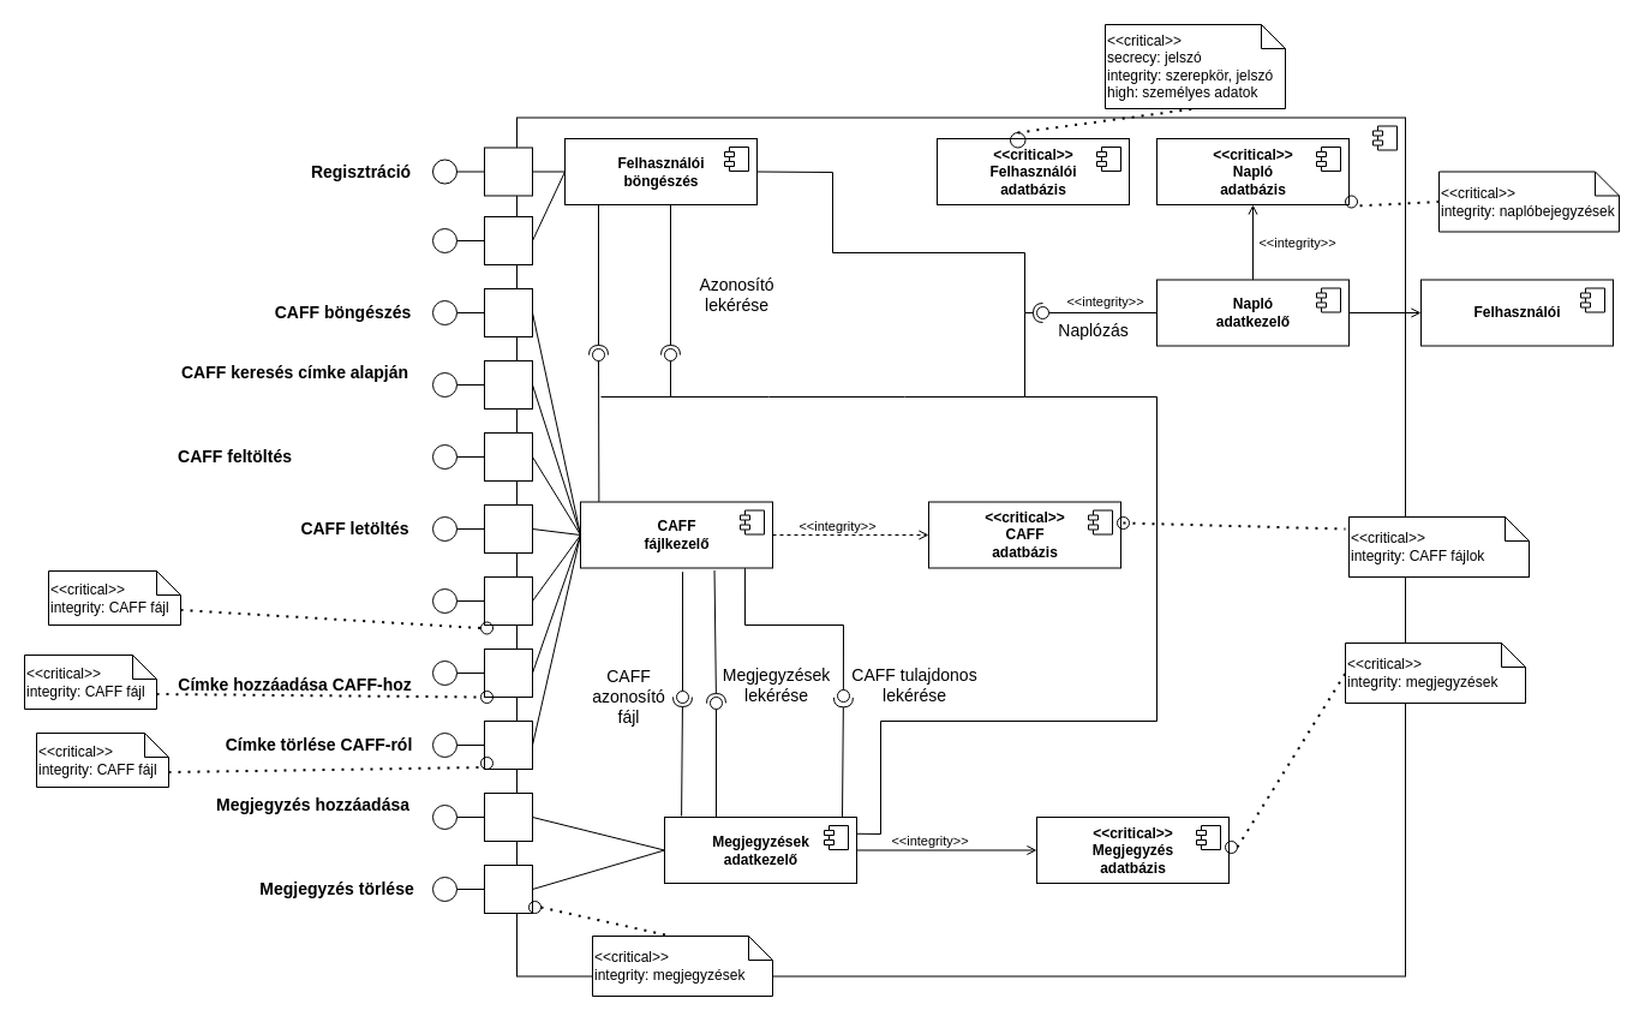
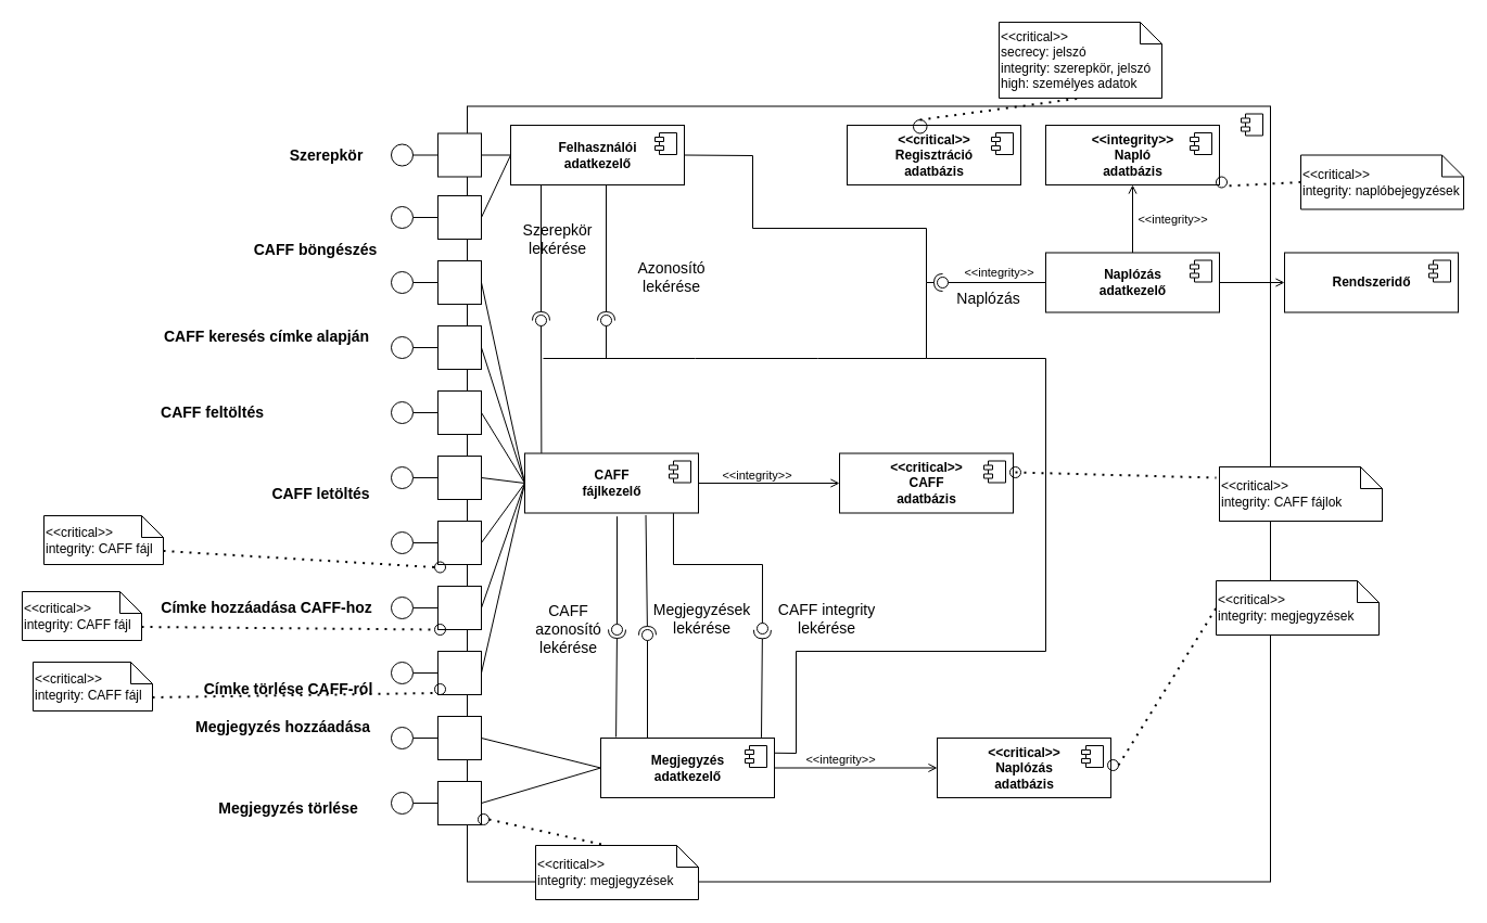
- <mxCell id="12" value="&lt;b&gt;&lt;font style=&quot;font-size: 14px&quot;&gt;Regisztráció&lt;/font&gt;&lt;/b&gt;" style="text;html=1;align=center;verticalAlign=middle;resizable=0;points=[];autosize=1;strokeColor=none;fillColor=none;" vertex="1" parent="1"><mxGeometry x="250" y="132.5" width="100" height="20" as="geometry" /></mxCell>
+ <mxCell id="12" value="&lt;b&gt;&lt;font style=&quot;font-size: 14px&quot;&gt;Szerepkör&lt;/font&gt;&lt;/b&gt;" style="text;html=1;align=center;verticalAlign=middle;resizable=0;points=[];autosize=1;strokeColor=none;fillColor=none;" vertex="1" parent="1"><mxGeometry x="250" y="132.5" width="100" height="20" as="geometry" /></mxCell>
- <mxCell id="8" value="&lt;b&gt;Felhasználói&lt;br&gt;böngészés&lt;/b&gt;" style="html=1;dropTarget=0;" vertex="1" parent="1"><mxGeometry x="470" y="115" width="160" height="55" as="geometry" /></mxCell>
+ <mxCell id="8" value="&lt;b&gt;Felhasználói&lt;br&gt;adatkezelő&lt;/b&gt;" style="html=1;dropTarget=0;" vertex="1" parent="1"><mxGeometry x="470" y="115" width="160" height="55" as="geometry" /></mxCell>
- <mxCell id="16" value="&lt;b&gt;&amp;lt;&amp;lt;critical&amp;gt;&amp;gt;&lt;br&gt;Felhasználói&lt;br&gt;adatbázis&lt;/b&gt;" style="html=1;dropTarget=0;" vertex="1" parent="1"><mxGeometry x="780" y="115" width="160" height="55" as="geometry" /></mxCell>
+ <mxCell id="16" value="&lt;b&gt;&amp;lt;&amp;lt;critical&amp;gt;&amp;gt;&lt;br&gt;Regisztráció&lt;br&gt;adatbázis&lt;/b&gt;" style="html=1;dropTarget=0;" vertex="1" parent="1"><mxGeometry x="780" y="115" width="160" height="55" as="geometry" /></mxCell>
- <mxCell id="56" value="&lt;b&gt;&amp;lt;&amp;lt;critical&amp;gt;&amp;gt;&lt;br&gt;Napló&lt;br&gt;adatbázis&lt;/b&gt;" style="html=1;dropTarget=0;" vertex="1" parent="1"><mxGeometry x="963" y="115" width="160" height="55" as="geometry" /></mxCell>
+ <mxCell id="56" value="&lt;b&gt;&amp;lt;&amp;lt;integrity&amp;gt;&amp;gt;&lt;br&gt;Napló&lt;br&gt;adatbázis&lt;/b&gt;" style="html=1;dropTarget=0;" vertex="1" parent="1"><mxGeometry x="963" y="115" width="160" height="55" as="geometry" /></mxCell>
+ <mxCell id="86" value="Szerepkör&lt;br&gt;lekérése" style="text;html=1;align=center;verticalAlign=middle;resizable=0;points=[];autosize=1;strokeColor=none;fillColor=none;fontSize=14;" vertex="1" parent="1"><mxGeometry x="473" y="200" width="80" height="40" as="geometry" /></mxCell>
- <mxCell id="87" value="Azonosító&lt;br&gt;lekérése" style="text;html=1;align=center;verticalAlign=middle;resizable=0;points=[];autosize=1;strokeColor=none;fillColor=none;fontSize=14;" vertex="1" parent="1"><mxGeometry x="573" y="225" width="80" height="40" as="geometry" /></mxCell>
+ <mxCell id="87" value="Azonosító&lt;br&gt;lekérése" style="text;html=1;align=center;verticalAlign=middle;resizable=0;points=[];autosize=1;strokeColor=none;fillColor=none;fontSize=14;" vertex="1" parent="1"><mxGeometry x="578" y="235" width="80" height="40" as="geometry" /></mxCell>
- <mxCell id="58" value="&lt;b&gt;&lt;font style=&quot;font-size: 14px&quot;&gt;CAFF böngészés&lt;/font&gt;&lt;/b&gt;" style="text;html=1;align=center;verticalAlign=middle;resizable=0;points=[];autosize=1;strokeColor=none;fillColor=none;" vertex="1" parent="1"><mxGeometry x="220" y="250" width="130" height="20" as="geometry" /></mxCell>
+ <mxCell id="58" value="&lt;b&gt;&lt;font style=&quot;font-size: 14px&quot;&gt;CAFF böngészés&lt;/font&gt;&lt;/b&gt;" style="text;html=1;align=center;verticalAlign=middle;resizable=0;points=[];autosize=1;strokeColor=none;fillColor=none;" vertex="1" parent="1"><mxGeometry x="225" y="220" width="130" height="20" as="geometry" /></mxCell>
- <mxCell id="54" value="&lt;b&gt;Napló&lt;br&gt;adatkezelő&lt;/b&gt;" style="html=1;dropTarget=0;" vertex="1" parent="1"><mxGeometry x="963" y="232.5" width="160" height="55" as="geometry" /></mxCell>
+ <mxCell id="54" value="&lt;b&gt;Naplózás&lt;br&gt;adatkezelő&lt;/b&gt;" style="html=1;dropTarget=0;" vertex="1" parent="1"><mxGeometry x="963" y="232.5" width="160" height="55" as="geometry" /></mxCell>
- <mxCell id="96" value="&lt;b&gt;Felhasználói&lt;/b&gt;" style="html=1;dropTarget=0;" vertex="1" parent="1"><mxGeometry x="1183" y="232.5" width="160" height="55" as="geometry" /></mxCell>
+ <mxCell id="96" value="&lt;b&gt;Rendszeridő&lt;/b&gt;" style="html=1;dropTarget=0;" vertex="1" parent="1"><mxGeometry x="1183" y="232.5" width="160" height="55" as="geometry" /></mxCell>
- <mxCell id="61" value="&lt;b&gt;&lt;font style=&quot;font-size: 14px&quot;&gt;CAFF letöltés&lt;/font&gt;&lt;/b&gt;" style="text;html=1;align=center;verticalAlign=middle;resizable=0;points=[];autosize=1;strokeColor=none;fillColor=none;" vertex="1" parent="1"><mxGeometry x="240" y="430" width="110" height="20" as="geometry" /></mxCell>
+ <mxCell id="61" value="&lt;b&gt;&lt;font style=&quot;font-size: 14px&quot;&gt;CAFF letöltés&lt;/font&gt;&lt;/b&gt;" style="text;html=1;align=center;verticalAlign=middle;resizable=0;points=[];autosize=1;strokeColor=none;fillColor=none;" vertex="1" parent="1"><mxGeometry x="240" y="445" width="110" height="20" as="geometry" /></mxCell>
- <mxCell id="68" style="edgeStyle=none;rounded=0;orthogonalLoop=1;jettySize=auto;html=1;entryX=0;entryY=0.5;entryDx=0;entryDy=0;dashed=1;fontSize=14;endArrow=open;endFill=0;" edge="1" parent="1" source="70" target="72"><mxGeometry relative="1" as="geometry" /></mxCell>
+ <mxCell id="68" style="edgeStyle=none;rounded=0;orthogonalLoop=1;jettySize=auto;html=1;entryX=0;entryY=0.5;entryDx=0;entryDy=0;dashed=0;fontSize=14;endArrow=open;endFill=0;" edge="1" parent="1" source="70" target="72"><mxGeometry relative="1" as="geometry" /></mxCell>
- <mxCell id="62" value="&lt;b&gt;&lt;font style=&quot;font-size: 14px&quot;&gt;Címke hozzáadása CAFF-hoz&lt;/font&gt;&lt;/b&gt;" style="text;html=1;align=center;verticalAlign=middle;resizable=0;points=[];autosize=1;strokeColor=none;fillColor=none;" vertex="1" parent="1"><mxGeometry x="140" y="560" width="210" height="20" as="geometry" /></mxCell>
+ <mxCell id="62" value="&lt;b&gt;&lt;font style=&quot;font-size: 14px&quot;&gt;Címke hozzáadása CAFF-hoz&lt;/font&gt;&lt;/b&gt;" style="text;html=1;align=center;verticalAlign=middle;resizable=0;points=[];autosize=1;strokeColor=none;fillColor=none;" vertex="1" parent="1"><mxGeometry x="140" y="550" width="210" height="20" as="geometry" /></mxCell>
- <mxCell id="98" value="CAFF tulajdonos&lt;br&gt;lekérése" style="text;html=1;align=center;verticalAlign=middle;resizable=0;points=[];autosize=1;strokeColor=none;fillColor=none;fontSize=14;" vertex="1" parent="1"><mxGeometry x="701" y="550" width="120" height="40" as="geometry" /></mxCell>
+ <mxCell id="98" value="CAFF integrity&lt;br&gt;lekérése" style="text;html=1;align=center;verticalAlign=middle;resizable=0;points=[];autosize=1;strokeColor=none;fillColor=none;fontSize=14;" vertex="1" parent="1"><mxGeometry x="701" y="550" width="120" height="40" as="geometry" /></mxCell>
- <mxCell id="91" value="CAFF&lt;br&gt;azonosító&lt;br&gt;fájl" style="text;html=1;align=center;verticalAlign=middle;resizable=0;points=[];autosize=1;strokeColor=none;fillColor=none;fontSize=14;" vertex="1" parent="1"><mxGeometry x="483" y="550" width="80" height="60" as="geometry" /></mxCell>
+ <mxCell id="91" value="CAFF&lt;br&gt;azonosító&lt;br&gt;lekérése" style="text;html=1;align=center;verticalAlign=middle;resizable=0;points=[];autosize=1;strokeColor=none;fillColor=none;fontSize=14;" vertex="1" parent="1"><mxGeometry x="483" y="550" width="80" height="60" as="geometry" /></mxCell>
- <mxCell id="63" value="&lt;b&gt;&lt;font style=&quot;font-size: 14px&quot;&gt;Címke törlése CAFF-ról&lt;/font&gt;&lt;/b&gt;" style="text;html=1;align=center;verticalAlign=middle;resizable=0;points=[];autosize=1;strokeColor=none;fillColor=none;" vertex="1" parent="1"><mxGeometry x="180" y="610" width="170" height="20" as="geometry" /></mxCell>
+ <mxCell id="63" value="&lt;b&gt;&lt;font style=&quot;font-size: 14px&quot;&gt;Címke törlése CAFF-ról&lt;/font&gt;&lt;/b&gt;" style="text;html=1;align=center;verticalAlign=middle;resizable=0;points=[];autosize=1;strokeColor=none;fillColor=none;" vertex="1" parent="1"><mxGeometry x="180" y="625" width="170" height="20" as="geometry" /></mxCell>
- <mxCell id="79" value="&lt;b&gt;Megjegyzések&lt;br&gt;adatkezelő&lt;/b&gt;" style="html=1;dropTarget=0;" vertex="1" parent="1"><mxGeometry x="553" y="680" width="160" height="55" as="geometry" /></mxCell>
+ <mxCell id="79" value="&lt;b&gt;Megjegyzés&lt;br&gt;adatkezelő&lt;/b&gt;" style="html=1;dropTarget=0;" vertex="1" parent="1"><mxGeometry x="553" y="680" width="160" height="55" as="geometry" /></mxCell>
- <mxCell id="81" value="&lt;b&gt;&amp;lt;&amp;lt;critical&amp;gt;&amp;gt;&lt;br&gt;Megjegyzés&lt;br&gt;adatbázis&lt;/b&gt;" style="html=1;dropTarget=0;" vertex="1" parent="1"><mxGeometry x="863" y="680" width="160" height="55" as="geometry" /></mxCell>
+ <mxCell id="81" value="&lt;b&gt;&amp;lt;&amp;lt;critical&amp;gt;&amp;gt;&lt;br&gt;Naplózás&lt;br&gt;adatbázis&lt;/b&gt;" style="html=1;dropTarget=0;" vertex="1" parent="1"><mxGeometry x="863" y="680" width="160" height="55" as="geometry" /></mxCell>
- <mxCell id="65" value="&lt;b&gt;&lt;font style=&quot;font-size: 14px&quot;&gt;Megjegyzés törlése&lt;/font&gt;&lt;/b&gt;" style="text;html=1;align=center;verticalAlign=middle;resizable=0;points=[];autosize=1;strokeColor=none;fillColor=none;" vertex="1" parent="1"><mxGeometry x="210" y="730" width="140" height="20" as="geometry" /></mxCell>
+ <mxCell id="65" value="&lt;b&gt;&lt;font style=&quot;font-size: 14px&quot;&gt;Megjegyzés törlése&lt;/font&gt;&lt;/b&gt;" style="text;html=1;align=center;verticalAlign=middle;resizable=0;points=[];autosize=1;strokeColor=none;fillColor=none;" vertex="1" parent="1"><mxGeometry x="195" y="735" width="140" height="20" as="geometry" /></mxCell>
